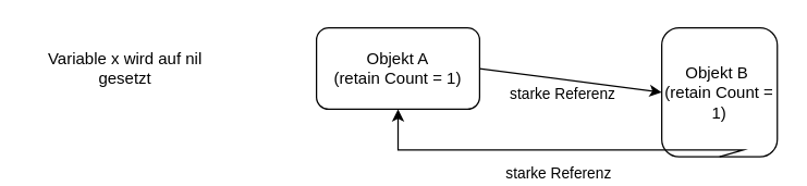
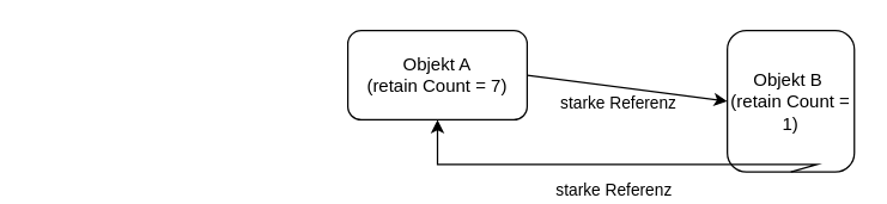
- <mxCell id="8" value="Variable x wird auf nil gesetzt" style="text;html=1;align=center;verticalAlign=middle;whiteSpace=wrap;rounded=0;" vertex="1" parent="1"><mxGeometry x="20" y="34" width="143" height="32" as="geometry" /></mxCell>
- <mxCell id="2" value="&lt;div&gt;Objekt A&lt;/div&gt;&lt;div&gt;(retain Count = 1)&lt;/div&gt;" style="rounded=1;whiteSpace=wrap;html=1;" vertex="1" parent="1"><mxGeometry x="232" y="20" width="120" height="60" as="geometry" /></mxCell>
+ <mxCell id="2" value="&lt;div&gt;Objekt A&lt;/div&gt;&lt;div&gt;(retain Count = 7)&lt;/div&gt;" style="rounded=1;whiteSpace=wrap;html=1;" vertex="1" parent="1"><mxGeometry x="232" y="20" width="120" height="60" as="geometry" /></mxCell>
